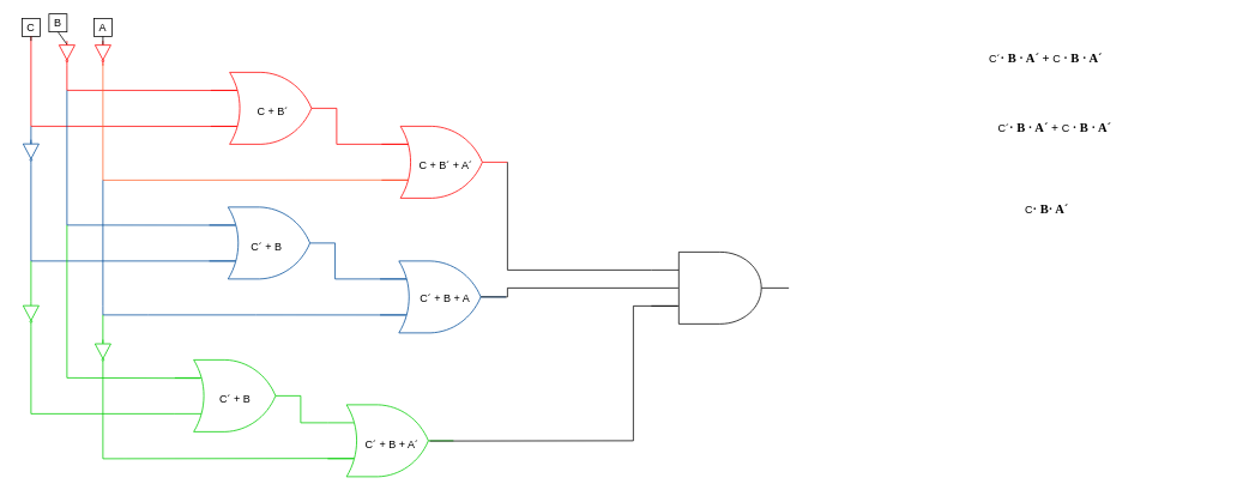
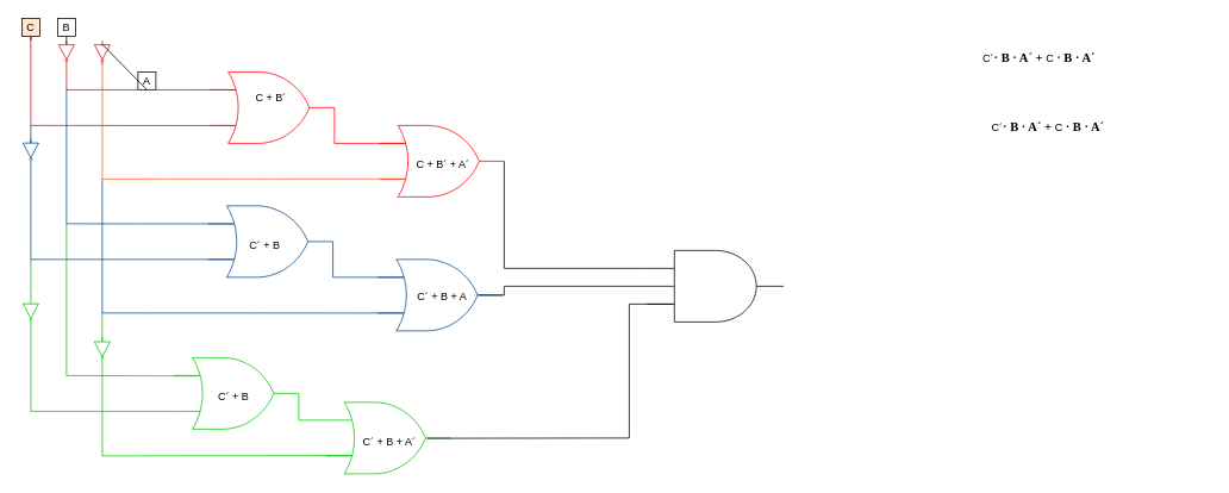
- <mxCell id="4" value="B" style="whiteSpace=wrap;html=1;aspect=fixed;" vertex="1" parent="1"><mxGeometry x="54" y="15" width="20" height="20" as="geometry" /></mxCell>
+ <mxCell id="4" value="B" style="whiteSpace=wrap;html=1;aspect=fixed;" vertex="1" parent="1"><mxGeometry x="64" y="20" width="20" height="20" as="geometry" /></mxCell>
- <mxCell id="3" value="C" style="whiteSpace=wrap;html=1;aspect=fixed;" vertex="1" parent="1"><mxGeometry x="24" y="20" width="20" height="20" as="geometry" /></mxCell>
+ <mxCell id="3" value="C" style="whiteSpace=wrap;html=1;aspect=fixed;fillColor=#ffe6cc;" vertex="1" parent="1"><mxGeometry x="24" y="20" width="20" height="20" as="geometry" /></mxCell>
- <mxCell id="5" value="A" style="whiteSpace=wrap;html=1;aspect=fixed;" vertex="1" parent="1"><mxGeometry x="104" y="20" width="20" height="20" as="geometry" /></mxCell>
+ <mxCell id="5" value="A" style="whiteSpace=wrap;html=1;aspect=fixed;" vertex="1" parent="1"><mxGeometry x="154" y="80" width="20" height="20" as="geometry" /></mxCell>
- <mxCell id="42" value="C + B´&amp;nbsp;" style="text;whiteSpace=wrap;html=1;" vertex="1" parent="1"><mxGeometry x="284" y="110" width="50" height="40" as="geometry" /></mxCell>
+ <mxCell id="42" value="C + B´&amp;nbsp;" style="text;whiteSpace=wrap;html=1;" vertex="1" parent="1"><mxGeometry x="284" y="95" width="50" height="40" as="geometry" /></mxCell>
- <mxCell id="13" value="C&lt;span style=&quot;font-family: &amp;quot;Times New Roman&amp;quot;; font-size: 14px; font-weight: 700;&quot;&gt;· B&lt;/span&gt;&lt;span style=&quot;font-family: &amp;quot;Times New Roman&amp;quot;; font-size: 14px; font-weight: 700;&quot;&gt;· A´&lt;/span&gt;" style="text;strokeColor=none;fillColor=none;align=left;verticalAlign=middle;spacingLeft=4;spacingRight=4;overflow=hidden;points=[[0,0.5],[1,0.5]];portConstraint=eastwest;rotatable=0;whiteSpace=wrap;html=1;" vertex="1" parent="1"><mxGeometry x="1134" y="217.5" width="80" height="30" as="geometry" /></mxCell>
